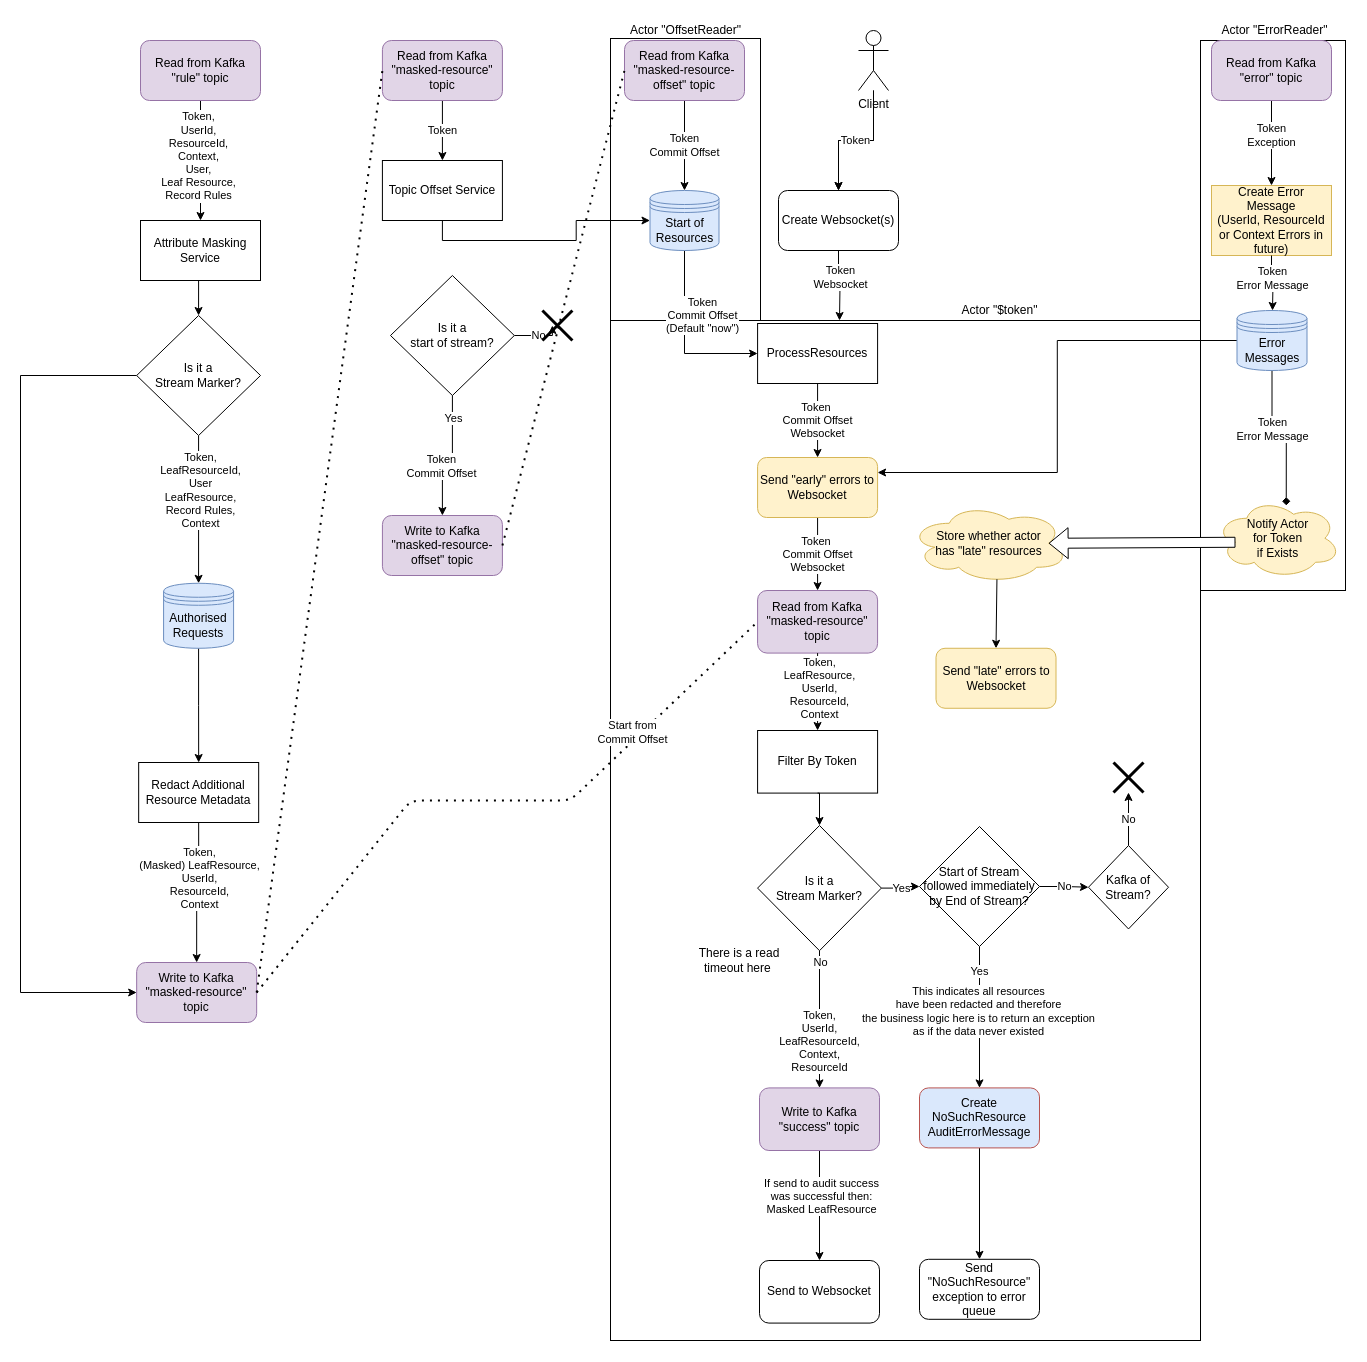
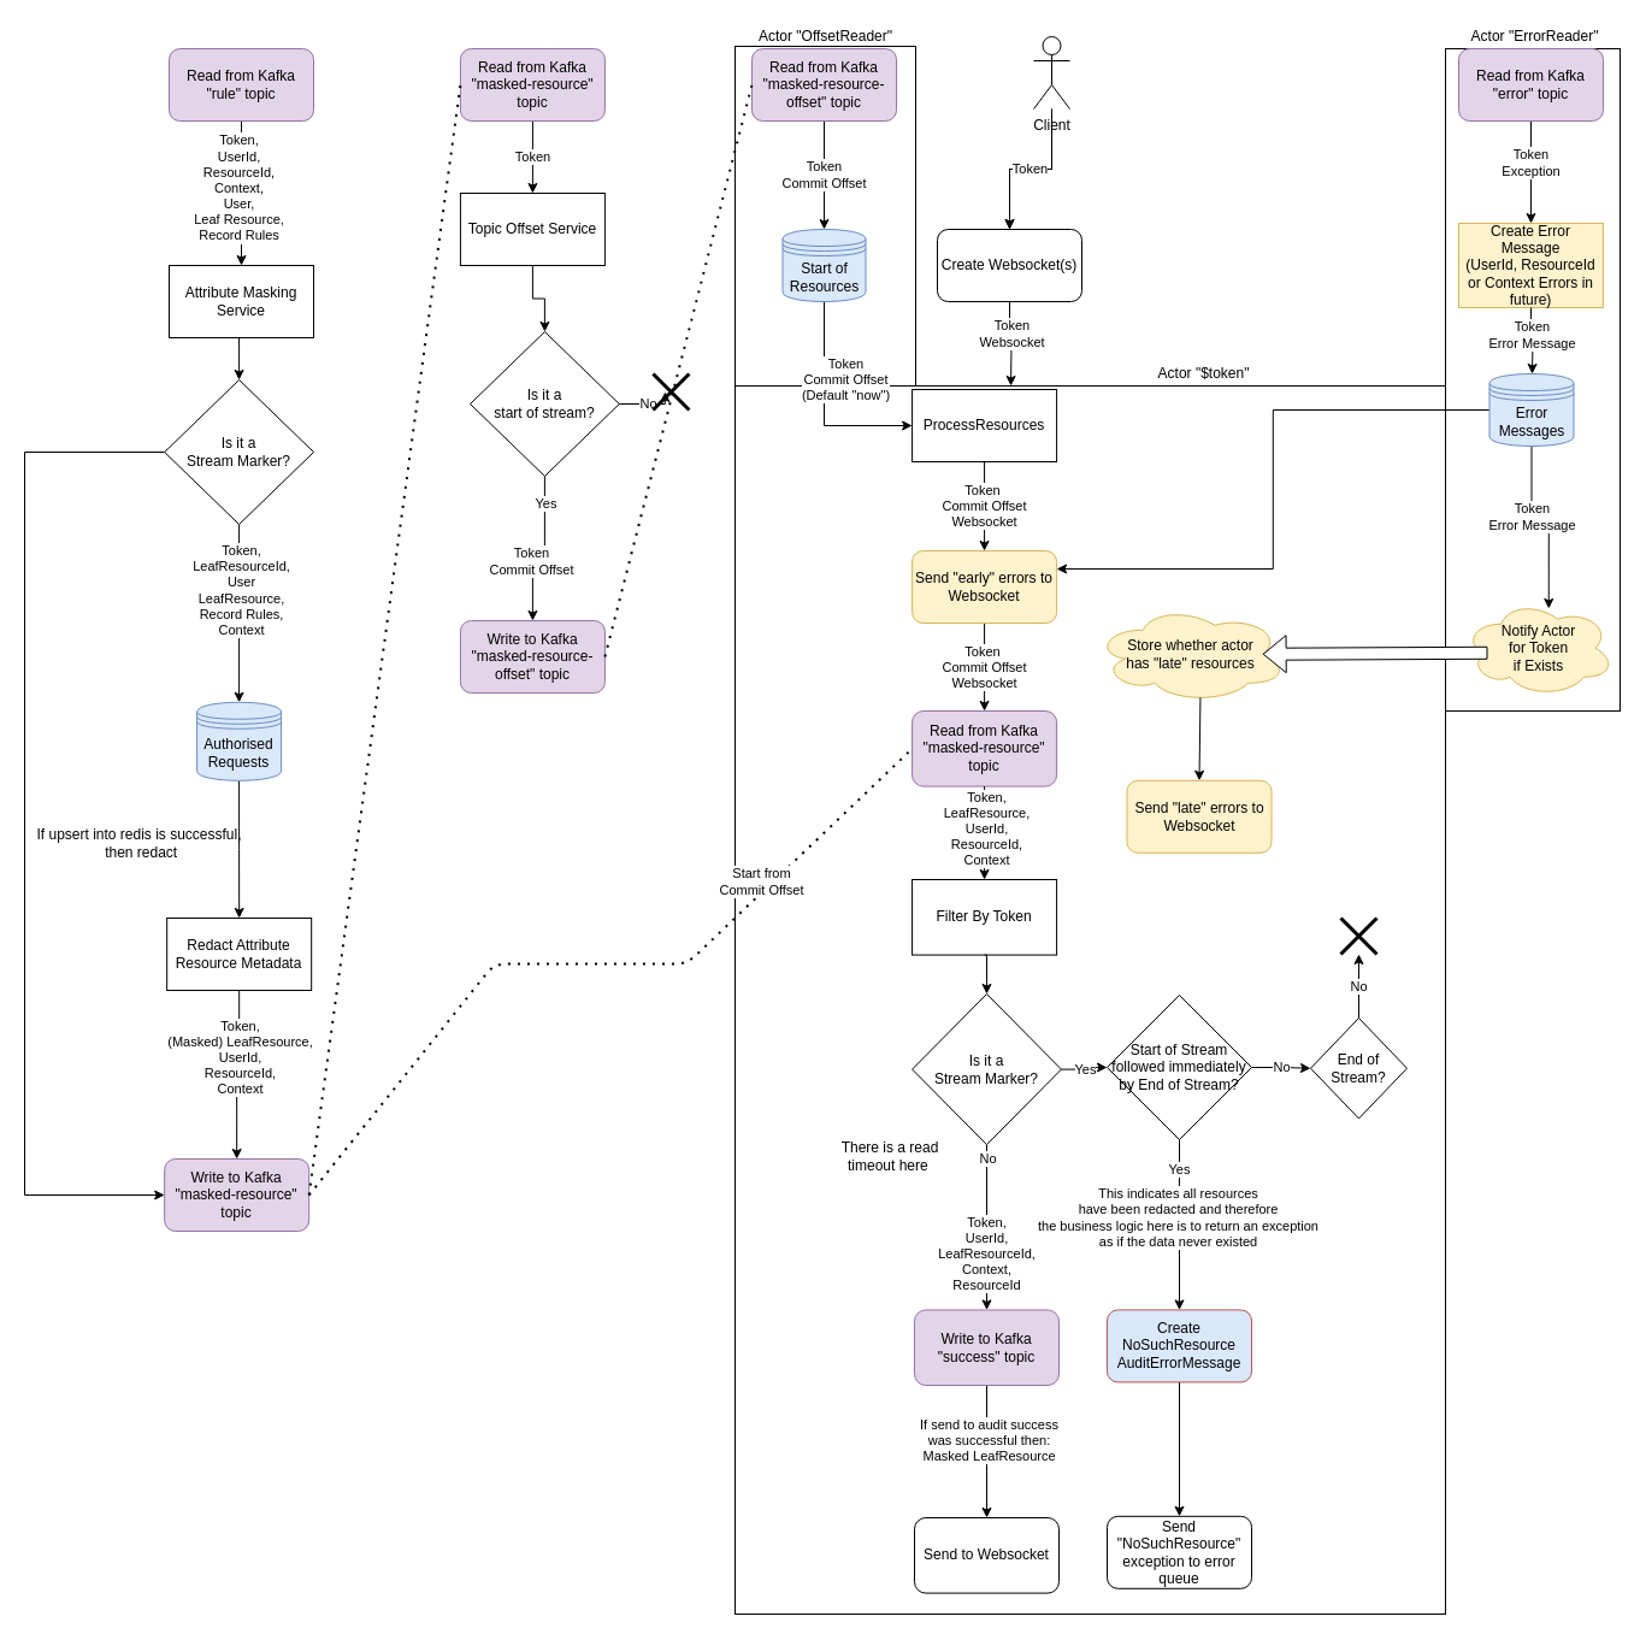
- <mxCell id="21" style="edgeStyle=orthogonalEdgeStyle;rounded=0;orthogonalLoop=1;jettySize=auto;html=1;exitX=0.5;exitY=1;exitDx=0;exitDy=0;" parent="1" source="22" target="69" edge="1"><mxGeometry relative="1" as="geometry" /></mxCell>
+ <mxCell id="21" style="edgeStyle=orthogonalEdgeStyle;rounded=0;orthogonalLoop=1;jettySize=auto;html=1;exitX=0.5;exitY=1;exitDx=0;exitDy=0;entryX=0.5;entryY=0;entryDx=0;entryDy=0;" parent="1" source="22" target="24" edge="1"><mxGeometry relative="1" as="geometry" /></mxCell>
- <mxCell id="71" style="edgeStyle=orthogonalEdgeStyle;rounded=0;orthogonalLoop=1;jettySize=auto;html=1;exitX=0.5;exitY=1;exitDx=0;exitDy=0;entryX=0.566;entryY=0.09;entryDx=0;entryDy=0;entryPerimeter=0;endArrow=diamond;" parent="1" source="76" target="70" edge="1"><mxGeometry relative="1" as="geometry"><mxPoint x="1271" y="255" as="sourcePoint" /><mxPoint x="1269" y="320" as="targetPoint" /></mxGeometry></mxCell>
+ <mxCell id="71" style="edgeStyle=orthogonalEdgeStyle;rounded=0;orthogonalLoop=1;jettySize=auto;html=1;exitX=0.5;exitY=1;exitDx=0;exitDy=0;entryX=0.566;entryY=0.09;entryDx=0;entryDy=0;entryPerimeter=0;" parent="1" source="76" target="70" edge="1"><mxGeometry relative="1" as="geometry"><mxPoint x="1271" y="255" as="sourcePoint" /><mxPoint x="1269" y="320" as="targetPoint" /></mxGeometry></mxCell>
+ <mxCell id="51" value="If upsert into redis is successful,&lt;br&gt;&amp;nbsp;then redact" style="text;html=1;align=center;verticalAlign=middle;resizable=0;points=[];autosize=1;" parent="1" vertex="1"><mxGeometry x="20" y="685" width="190" height="30" as="geometry" /></mxCell>
- <mxCell id="17" value="Redact Additional Resource Metadata" style="rounded=0;whiteSpace=wrap;html=1;" parent="1" vertex="1"><mxGeometry x="138.17" y="762" width="120" height="60" as="geometry" /></mxCell>
+ <mxCell id="17" value="Redact Attribute Resource Metadata" style="rounded=0;whiteSpace=wrap;html=1;" parent="1" vertex="1"><mxGeometry x="138.17" y="762" width="120" height="60" as="geometry" /></mxCell>
- <mxCell id="39" value="Kafka of Stream?" style="rhombus;whiteSpace=wrap;html=1;" parent="1" vertex="1"><mxGeometry x="1088" y="844.998" width="80" height="83.448" as="geometry" /></mxCell>
+ <mxCell id="39" value="End of Stream?" style="rhombus;whiteSpace=wrap;html=1;" parent="1" vertex="1"><mxGeometry x="1088" y="844.998" width="80" height="83.448" as="geometry" /></mxCell>
